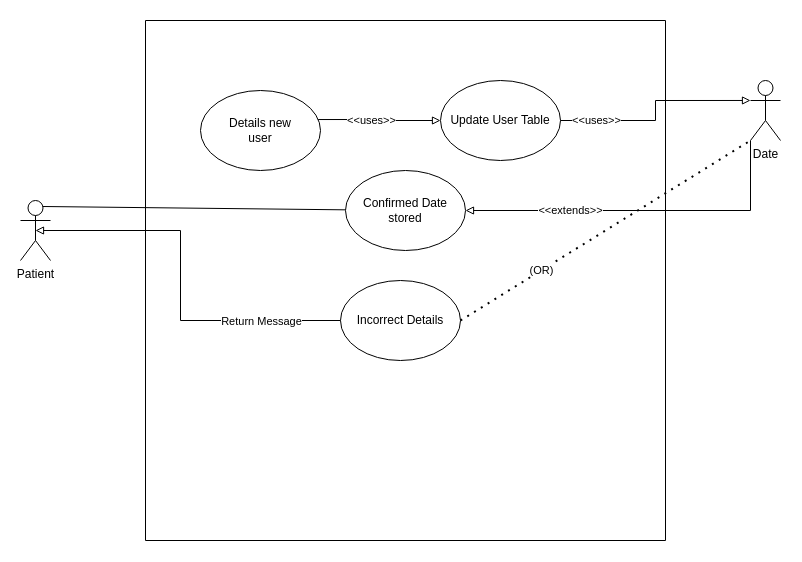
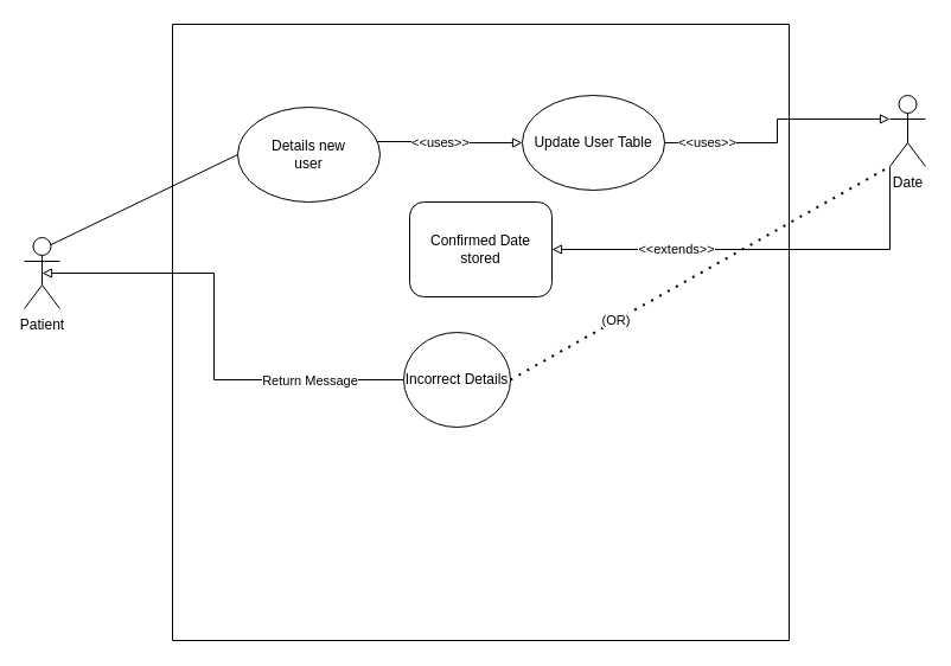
- <mxCell id="19" value="" style="endArrow=none;html=1;rounded=0;exitX=0.75;exitY=0.1;exitDx=0;exitDy=0;exitPerimeter=0;" edge="1" parent="1" source="9" target="7"><mxGeometry width="50" height="50" relative="1" as="geometry"><mxPoint x="380" y="340" as="sourcePoint" /><mxPoint x="430" y="290" as="targetPoint" /></mxGeometry></mxCell>
+ <mxCell id="19" value="" style="endArrow=none;html=1;rounded=0;exitX=0.75;exitY=0.1;exitDx=0;exitDy=0;exitPerimeter=0;entryX=0;entryY=0.5;entryDx=0;entryDy=0;" edge="1" parent="1" source="9" target="5"><mxGeometry width="50" height="50" relative="1" as="geometry"><mxPoint x="380" y="340" as="sourcePoint" /><mxPoint x="430" y="290" as="targetPoint" /></mxGeometry></mxCell>
- <mxCell id="7" value="&lt;div&gt;Confirmed Date&lt;/div&gt;&lt;div&gt;stored&lt;br&gt;&lt;/div&gt;" style="ellipse;whiteSpace=wrap;html=1;" vertex="1" parent="2"><mxGeometry x="200" y="150" width="120" height="80" as="geometry" /></mxCell>
+ <mxCell id="7" value="&lt;div&gt;Confirmed Date&lt;/div&gt;&lt;div&gt;stored&lt;br&gt;&lt;/div&gt;" style="whiteSpace=wrap;html=1;rounded=1;" vertex="1" parent="2"><mxGeometry x="200" y="150" width="120" height="80" as="geometry" /></mxCell>
- <mxCell id="8" value="Incorrect Details" style="ellipse;whiteSpace=wrap;html=1;" vertex="1" parent="2"><mxGeometry x="195" y="260" width="120" height="80" as="geometry" /></mxCell>
+ <mxCell id="8" value="Incorrect Details" style="ellipse;whiteSpace=wrap;html=1;" vertex="1" parent="2"><mxGeometry x="195" y="260" width="90" height="80" as="geometry" /></mxCell>
